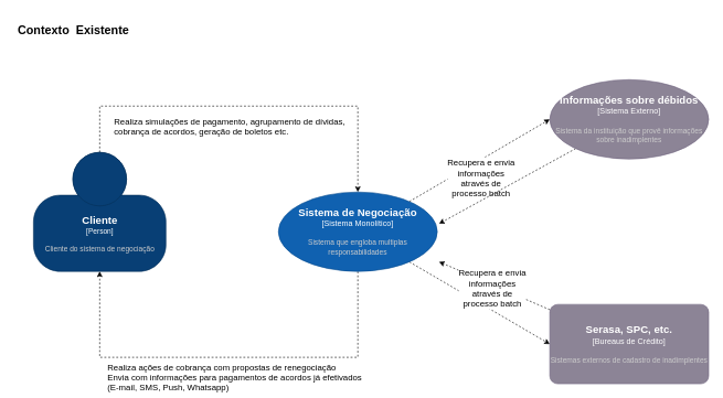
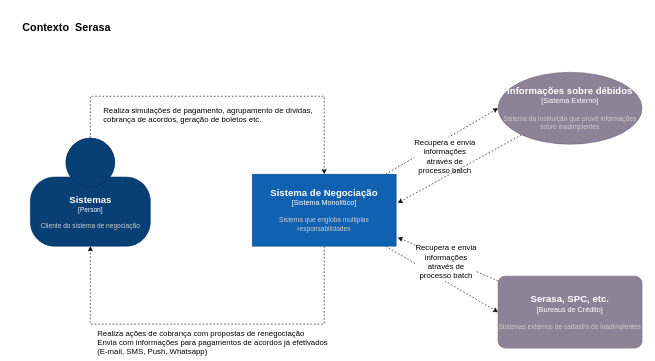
- <mxCell id="16" value="&lt;h2&gt;&lt;b&gt;Contexto&amp;nbsp; Existente&lt;/b&gt;&lt;/h2&gt;" style="text;html=1;align=center;verticalAlign=middle;resizable=0;points=[];autosize=1;fillColor=default;gradientColor=none;" vertex="1" parent="1"><mxGeometry width="180" height="50" as="geometry" x="20" y="20" /></mxCell>
+ <mxCell id="16" value="&lt;h2&gt;&lt;b&gt;Contexto&amp;nbsp; Serasa&lt;/b&gt;&lt;/h2&gt;" style="text;html=1;align=center;verticalAlign=middle;resizable=0;points=[];autosize=1;fillColor=default;gradientColor=none;" vertex="1" parent="1"><mxGeometry width="180" height="50" as="geometry" x="20" y="20" /></mxCell>
- <mxCell id="9" value="&lt;font style=&quot;font-size: 16px&quot;&gt;&lt;b&gt;Sistema de Negociação&lt;/b&gt;&lt;/font&gt;&lt;div&gt;[Sistema Monolítico]&lt;/div&gt;&lt;br&gt;&lt;div&gt;&lt;font style=&quot;font-size: 11px&quot;&gt;&lt;font color=&quot;#cccccc&quot;&gt;Sistema que engloba multiplas responsabilidades&lt;/font&gt;&lt;/div&gt;" style="ellipse;whiteSpace=wrap;html=1;labelBackgroundColor=none;fillColor=#1061B0;fontColor=#ffffff;align=center;arcSize=10;strokeColor=#0D5091;metaEdit=1;resizable=0;points=[[0.25,0,0],[0.5,0,0],[0.75,0,0],[1,0.25,0],[1,0.5,0],[1,0.75,0],[0.75,1,0],[0.5,1,0],[0.25,1,0],[0,0.75,0],[0,0.5,0],[0,0.25,0]];" parent="1" vertex="1"><mxGeometry x="420" y="290" width="240" height="120" as="geometry" /></mxCell>
+ <mxCell id="9" value="&lt;font style=&quot;font-size: 16px&quot;&gt;&lt;b&gt;Sistema de Negociação&lt;/b&gt;&lt;/font&gt;&lt;div&gt;[Sistema Monolítico]&lt;/div&gt;&lt;br&gt;&lt;div&gt;&lt;font style=&quot;font-size: 11px&quot;&gt;&lt;font color=&quot;#cccccc&quot;&gt;Sistema que engloba multiplas responsabilidades&lt;/font&gt;&lt;/div&gt;" style="rounded=0;whiteSpace=wrap;html=1;labelBackgroundColor=none;fillColor=#1061B0;fontColor=#ffffff;align=center;arcSize=10;strokeColor=#0D5091;metaEdit=1;resizable=0;points=[[0.25,0,0],[0.5,0,0],[0.75,0,0],[1,0.25,0],[1,0.5,0],[1,0.75,0],[0.75,1,0],[0.5,1,0],[0.25,1,0],[0,0.75,0],[0,0.5,0],[0,0.25,0]];" parent="1" vertex="1"><mxGeometry x="420" y="290" width="240" height="120" as="geometry" /></mxCell>
- <mxCell id="3" value="&lt;font style=&quot;font-size: 16px&quot;&gt;&lt;b&gt;Cliente&lt;/b&gt;&lt;/font&gt;&lt;div&gt;[Person]&lt;/div&gt;&lt;br&gt;&lt;div&gt;&lt;font style=&quot;font-size: 11px&quot;&gt;&lt;font color=&quot;#cccccc&quot;&gt;Cliente do sistema de negociação&lt;/font&gt;&lt;/div&gt;" style="html=1;fontSize=11;dashed=0;whitespace=wrap;fillColor=#083F75;strokeColor=#06315C;fontColor=#ffffff;shape=mxgraph.c4.person2;align=center;metaEdit=1;points=[[0.5,0,0],[1,0.5,0],[1,0.75,0],[0.75,1,0],[0.5,1,0],[0.25,1,0],[0,0.75,0],[0,0.5,0]];resizable=0;rounded=0;" parent="1" vertex="1"><mxGeometry x="50" y="230" width="200" height="180" as="geometry" /></mxCell>
+ <mxCell id="3" value="&lt;font style=&quot;font-size: 16px&quot;&gt;&lt;b&gt;Sistemas&lt;/b&gt;&lt;/font&gt;&lt;div&gt;[Person]&lt;/div&gt;&lt;br&gt;&lt;div&gt;&lt;font style=&quot;font-size: 11px&quot;&gt;&lt;font color=&quot;#cccccc&quot;&gt;Cliente do sistema de negociação&lt;/font&gt;&lt;/div&gt;" style="html=1;fontSize=11;dashed=0;whitespace=wrap;fillColor=#083F75;strokeColor=#06315C;fontColor=#ffffff;shape=mxgraph.c4.person2;align=center;metaEdit=1;points=[[0.5,0,0],[1,0.5,0],[1,0.75,0],[0.75,1,0],[0.5,1,0],[0.25,1,0],[0,0.75,0],[0,0.5,0]];resizable=0;rounded=0;" parent="1" vertex="1"><mxGeometry x="50" y="230" width="200" height="180" as="geometry" /></mxCell>
